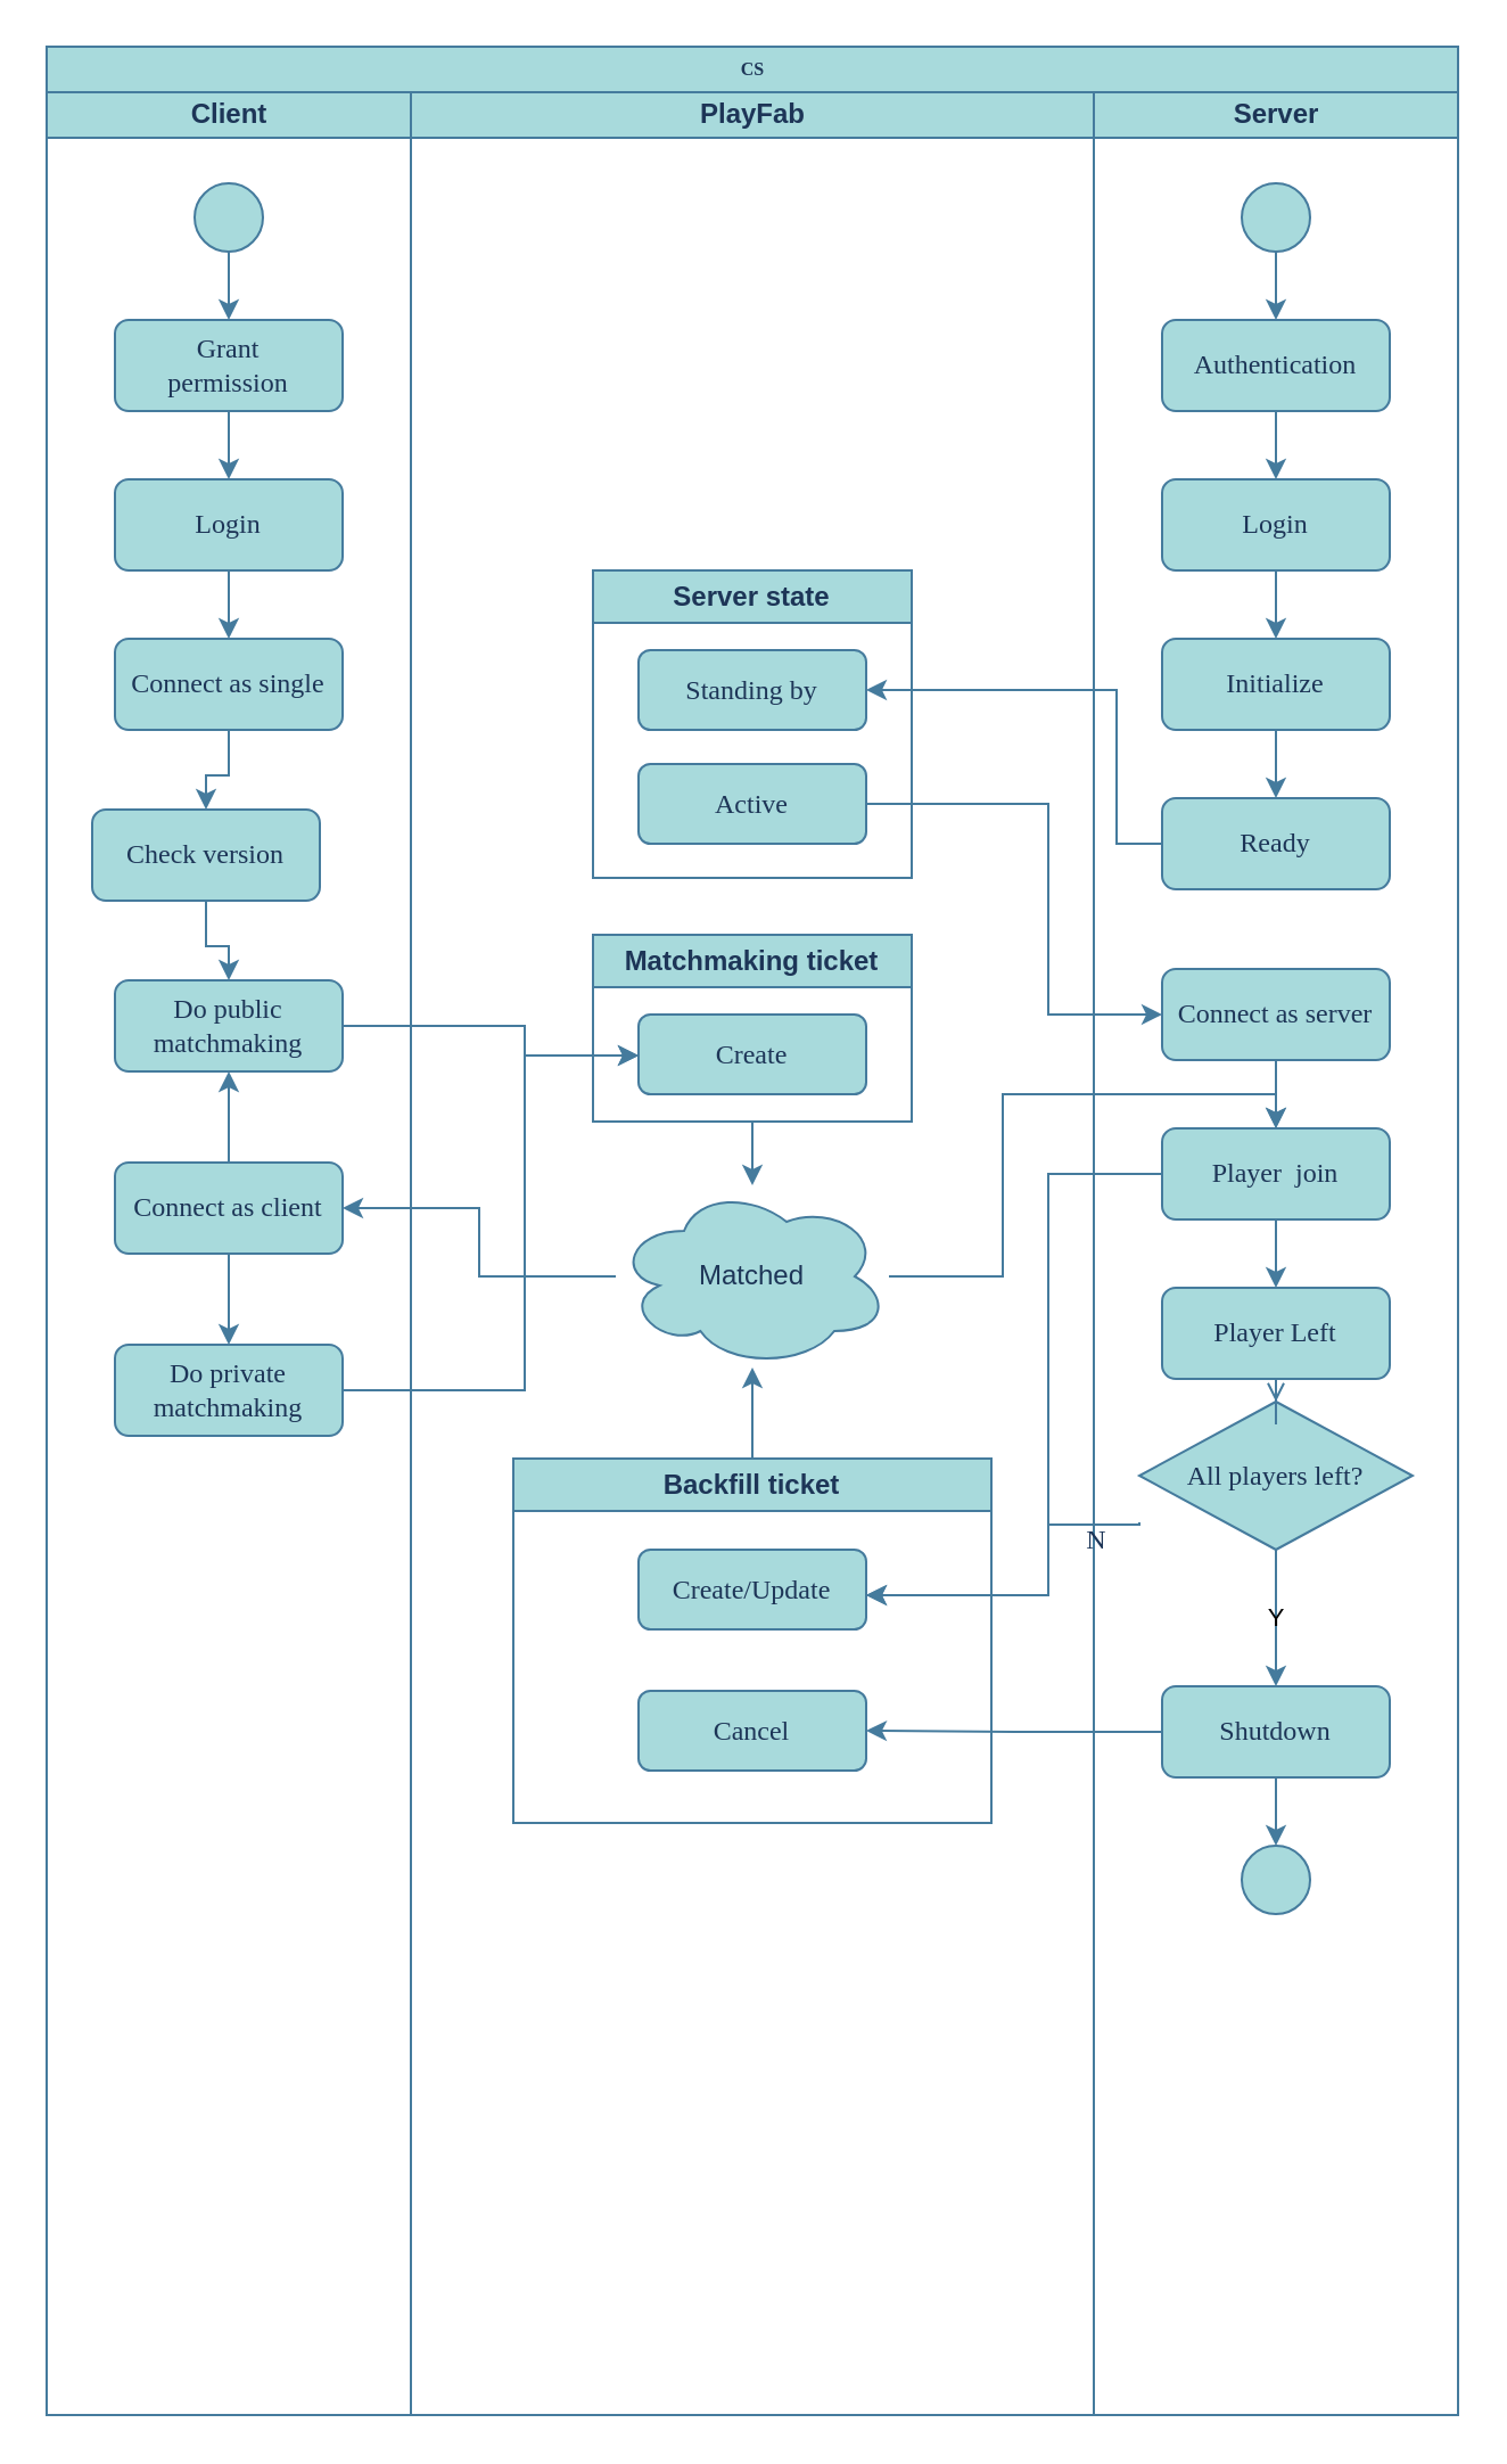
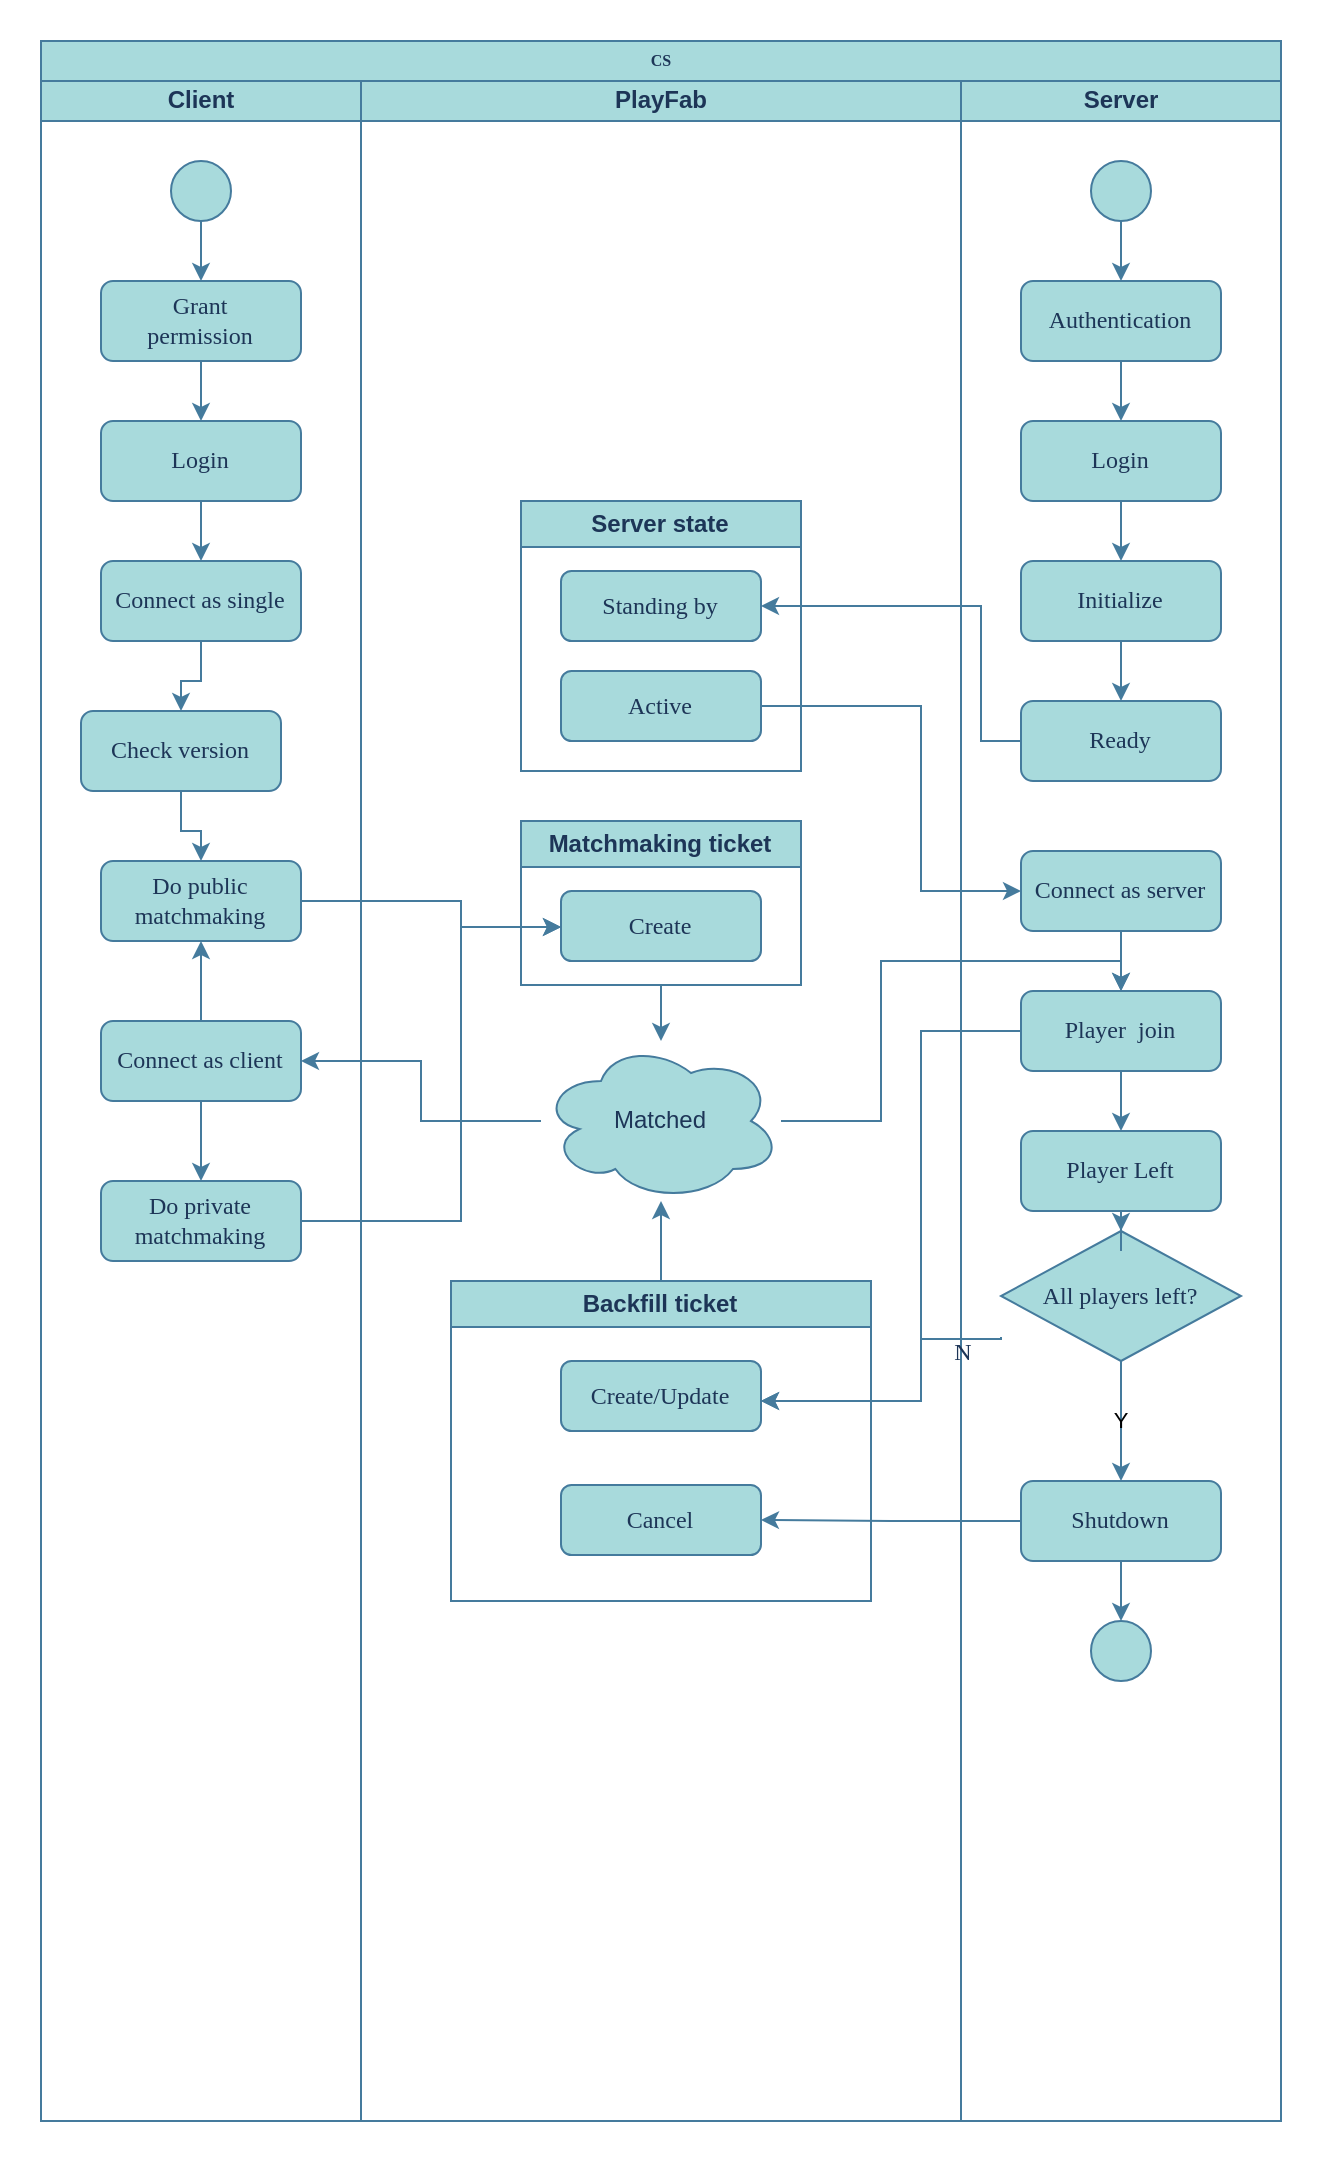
- <mxCell id="48" value="" style="edgeStyle=orthogonalEdgeStyle;rounded=0;orthogonalLoop=1;jettySize=auto;html=1;labelBackgroundColor=none;strokeColor=#457B9D;fontColor=default;endArrow=open;" edge="1" parent="34" source="49" target="47"><mxGeometry relative="1" as="geometry" /></mxCell>
+ <mxCell id="48" value="" style="edgeStyle=orthogonalEdgeStyle;rounded=0;orthogonalLoop=1;jettySize=auto;html=1;labelBackgroundColor=none;strokeColor=#457B9D;fontColor=default;" edge="1" parent="34" source="49" target="47"><mxGeometry relative="1" as="geometry" /></mxCell>
